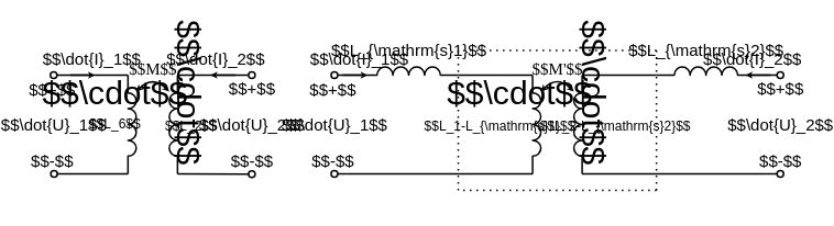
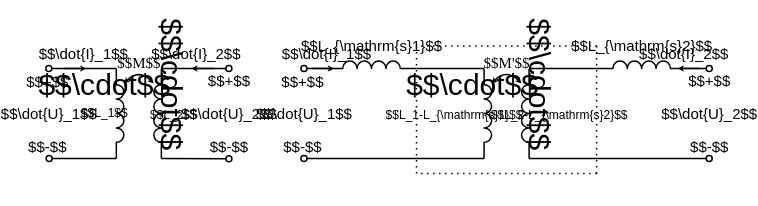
- <mxCell id="14" value="$$L_6$$" style="text;html=1;align=center;verticalAlign=middle;resizable=1;points=[];autosize=1;strokeColor=none;fillColor=none;movable=1;rotatable=1;deletable=1;editable=1;connectable=1;fontSize=8;" vertex="1" parent="1"><mxGeometry x="58.5" y="67.5" width="16" height="15" as="geometry" /></mxCell>
+ <mxCell id="14" value="$$L_1$$" style="text;html=1;align=center;verticalAlign=middle;resizable=1;points=[];autosize=1;strokeColor=none;fillColor=none;movable=1;rotatable=1;deletable=1;editable=1;connectable=1;fontSize=8;" vertex="1" parent="1"><mxGeometry x="58.5" y="67.5" width="16" height="15" as="geometry" /></mxCell>
